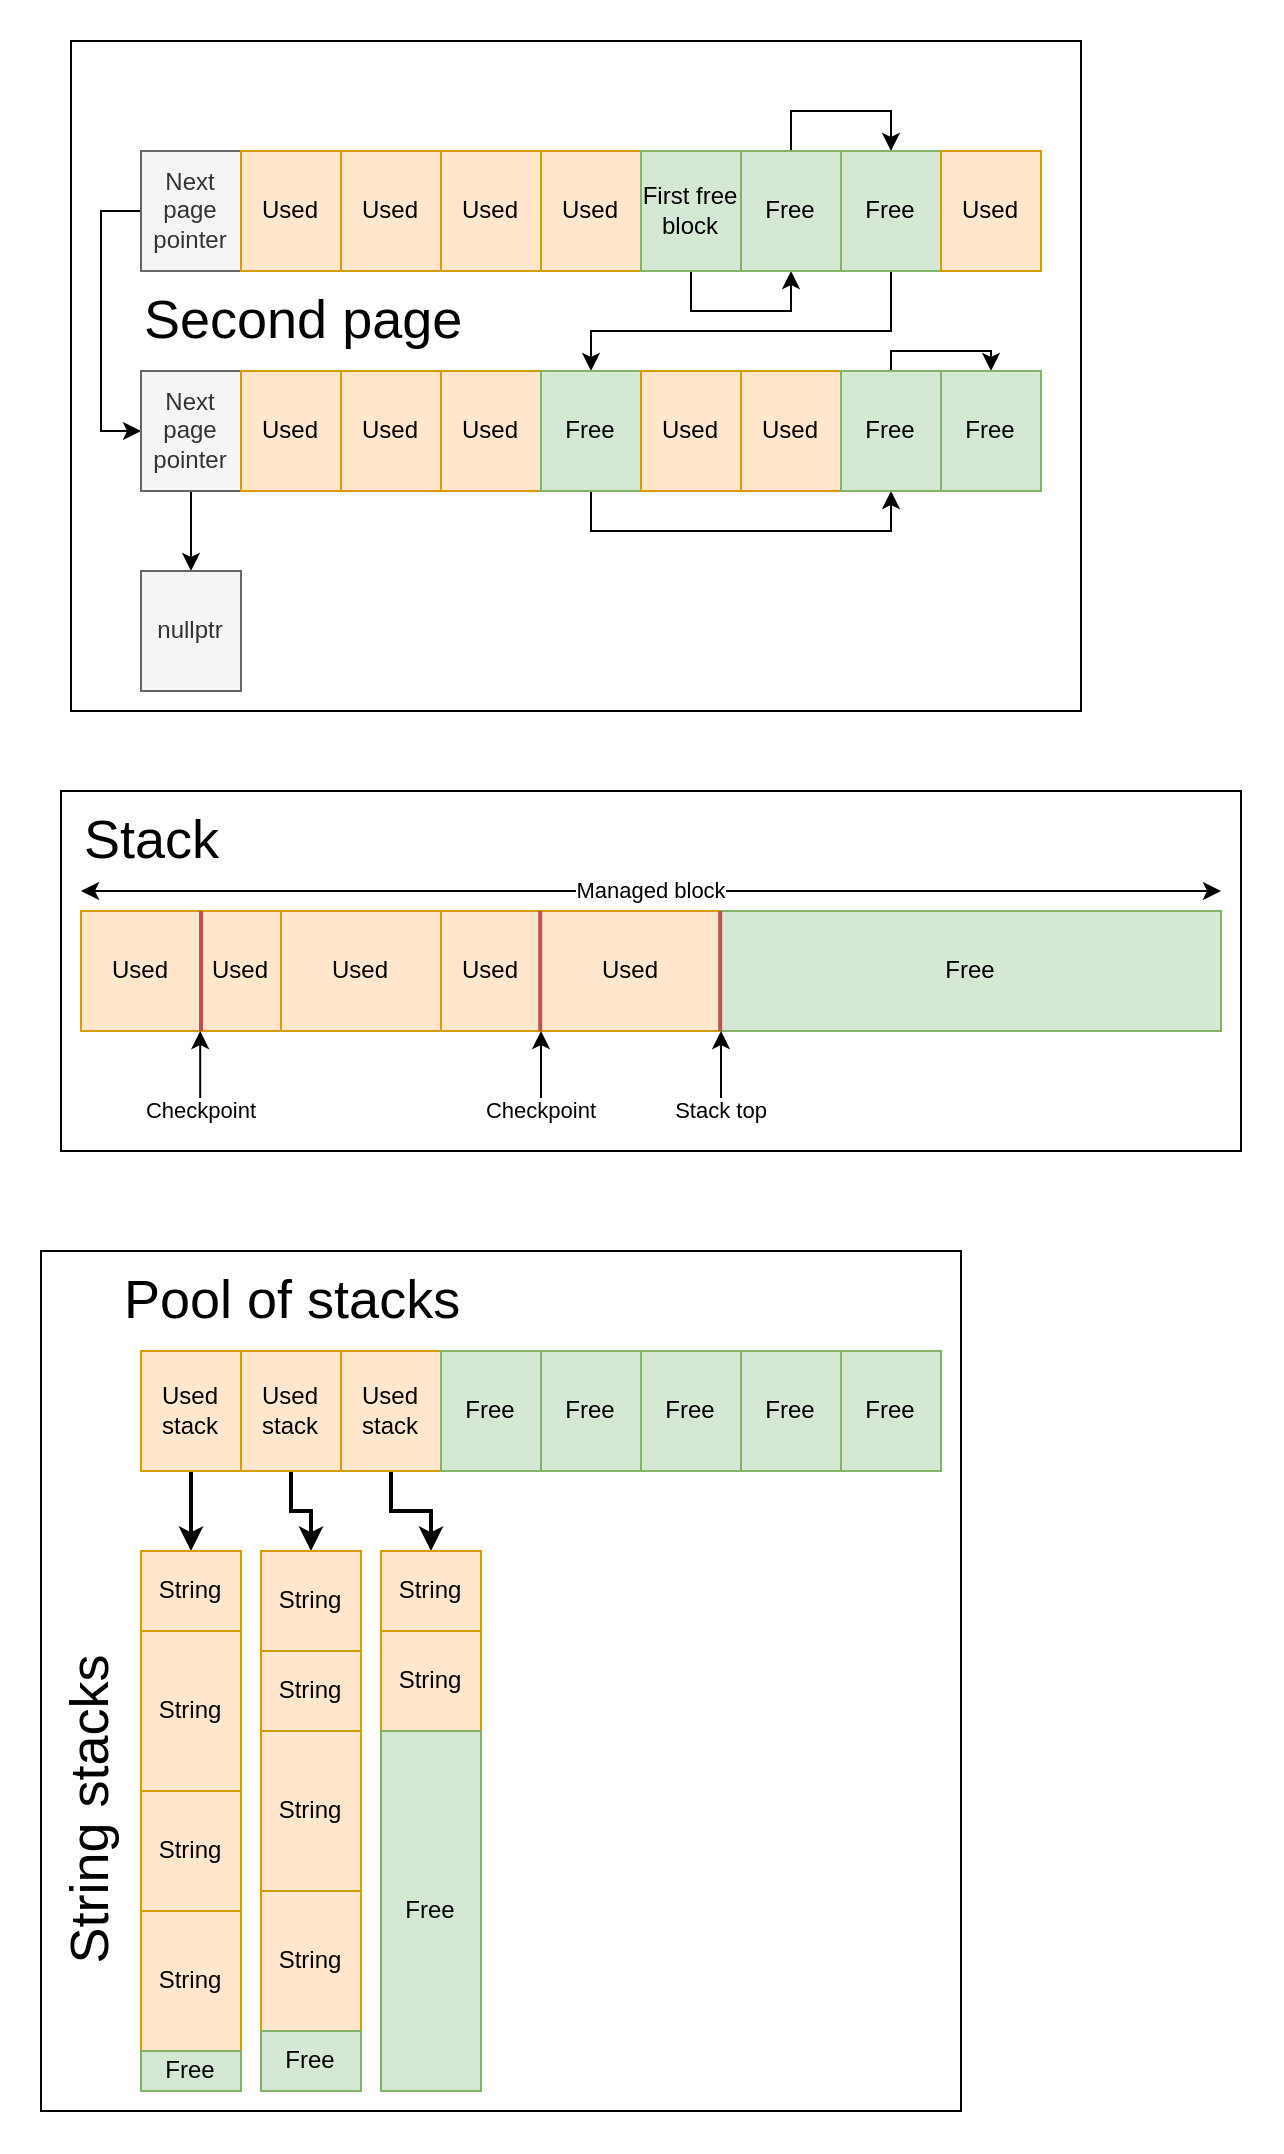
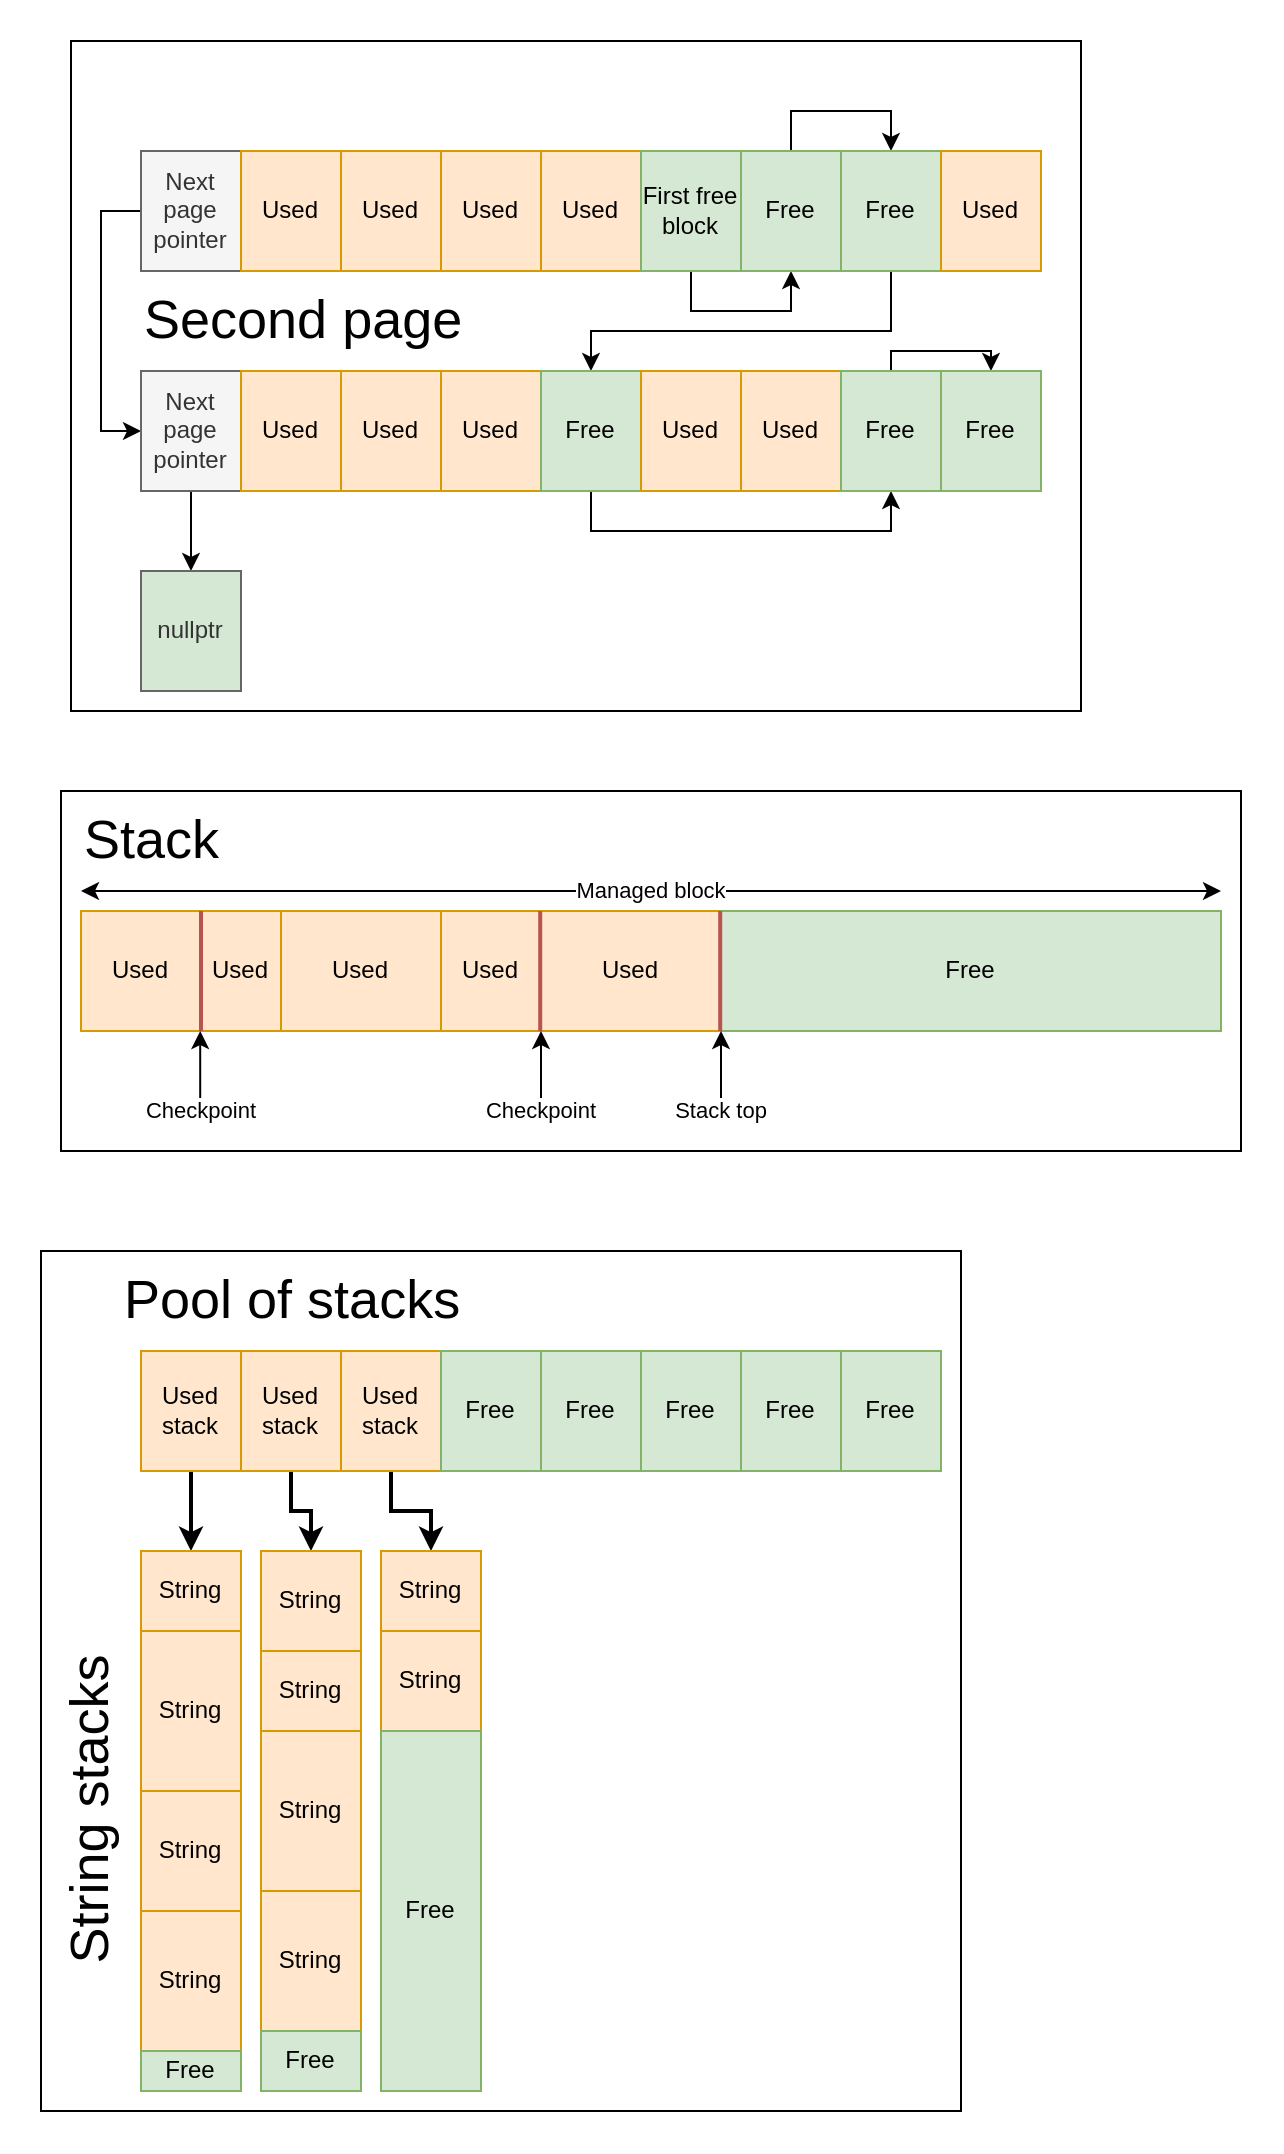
- <mxCell id="31" value="nullptr" style="rounded=0;whiteSpace=wrap;html=1;glass=0;sketch=0;shadow=0;fillColor=#f5f5f5;fontColor=#333333;strokeColor=#666666;" parent="1" vertex="1"><mxGeometry x="70" y="285" width="50" height="60" as="geometry" /></mxCell>
+ <mxCell id="31" value="nullptr" style="rounded=0;whiteSpace=wrap;html=1;glass=0;sketch=0;shadow=0;fillColor=#d5e8d4;fontColor=#333333;strokeColor=#666666;" parent="1" vertex="1"><mxGeometry x="70" y="285" width="50" height="60" as="geometry" /></mxCell>
